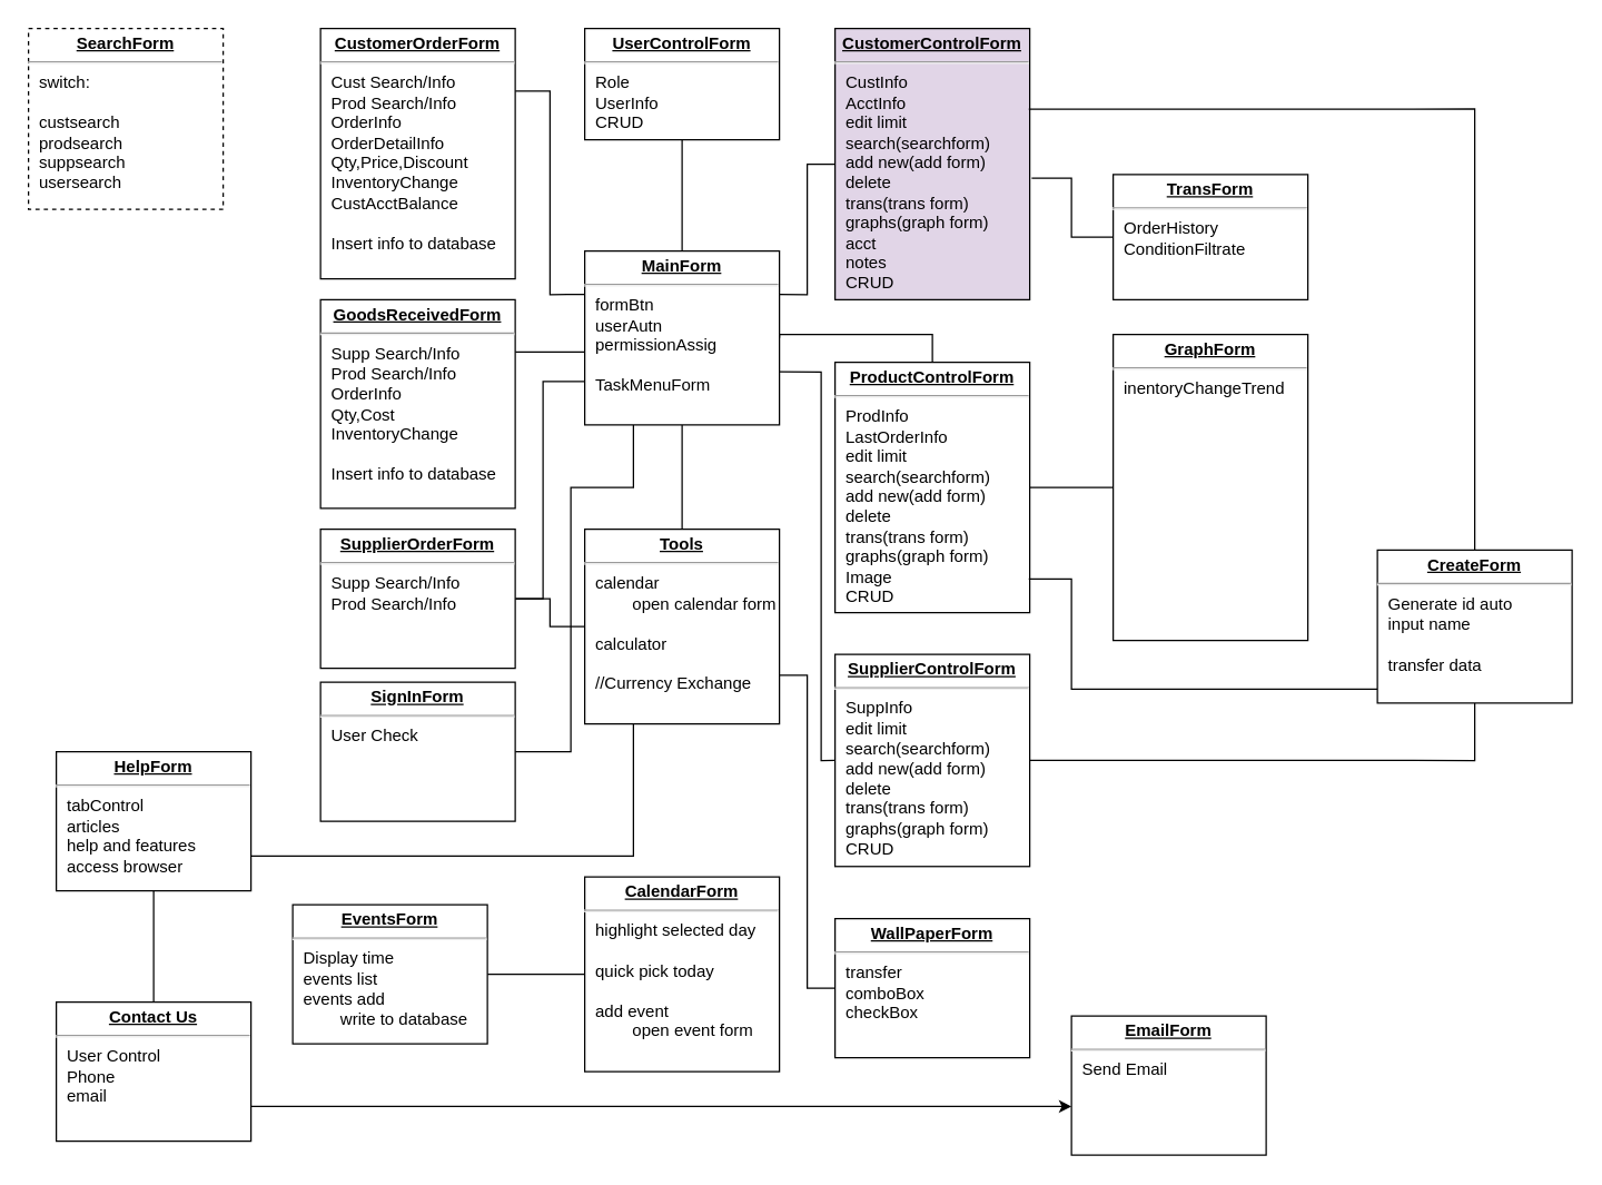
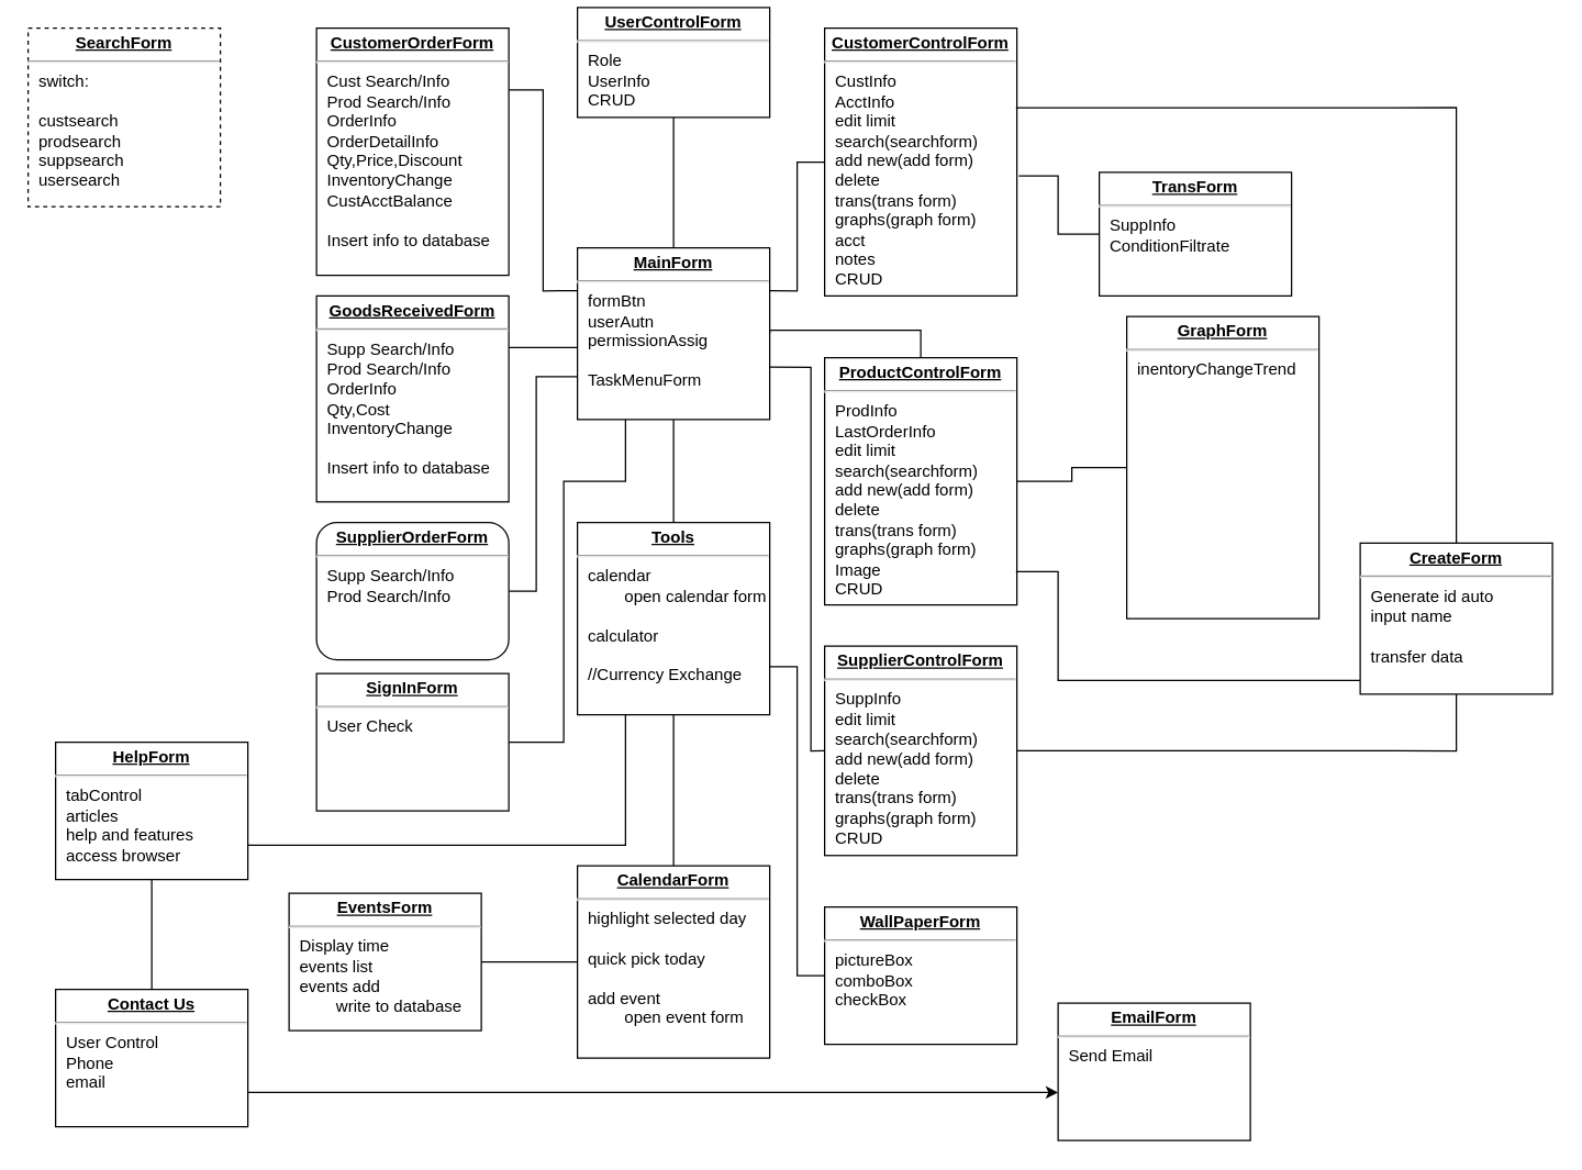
- <mxCell id="12" value="&lt;p style=&quot;margin: 0px ; margin-top: 4px ; text-align: center ; text-decoration: underline&quot;&gt;&lt;b&gt;UserControlForm&lt;/b&gt;&lt;/p&gt;&lt;hr&gt;&lt;p style=&quot;margin: 0px ; margin-left: 8px&quot;&gt;Role&lt;/p&gt;&lt;p style=&quot;margin: 0px ; margin-left: 8px&quot;&gt;UserInfo&lt;/p&gt;&lt;p style=&quot;margin: 0px ; margin-left: 8px&quot;&gt;CRUD&lt;/p&gt;" style="verticalAlign=top;align=left;overflow=fill;fontSize=12;fontFamily=Helvetica;html=1;rounded=0;shadow=0;comic=0;labelBackgroundColor=none;strokeWidth=1" parent="1" vertex="1"><mxGeometry x="420" y="20" width="140" height="80" as="geometry" /></mxCell>
+ <mxCell id="12" value="&lt;p style=&quot;margin: 0px ; margin-top: 4px ; text-align: center ; text-decoration: underline&quot;&gt;&lt;b&gt;UserControlForm&lt;/b&gt;&lt;/p&gt;&lt;hr&gt;&lt;p style=&quot;margin: 0px ; margin-left: 8px&quot;&gt;Role&lt;/p&gt;&lt;p style=&quot;margin: 0px ; margin-left: 8px&quot;&gt;UserInfo&lt;/p&gt;&lt;p style=&quot;margin: 0px ; margin-left: 8px&quot;&gt;CRUD&lt;/p&gt;" style="verticalAlign=top;align=left;overflow=fill;fontSize=12;fontFamily=Helvetica;html=1;rounded=0;shadow=0;comic=0;labelBackgroundColor=none;strokeWidth=1" parent="1" vertex="1"><mxGeometry x="420" y="5" width="140" height="80" as="geometry" /></mxCell>
- <mxCell id="19" value="&lt;p style=&quot;margin: 0px ; margin-top: 4px ; text-align: center ; text-decoration: underline&quot;&gt;&lt;b&gt;CustomerControlForm&lt;/b&gt;&lt;/p&gt;&lt;hr&gt;&lt;p style=&quot;margin: 0px ; margin-left: 8px&quot;&gt;CustInfo&lt;/p&gt;&lt;p style=&quot;margin: 0px ; margin-left: 8px&quot;&gt;AcctInfo&lt;/p&gt;&lt;p style=&quot;margin: 0px ; margin-left: 8px&quot;&gt;edit limit&lt;/p&gt;&lt;p style=&quot;margin: 0px ; margin-left: 8px&quot;&gt;search&lt;span style=&quot;background-color: transparent; color: light-dark(rgb(0, 0, 0), rgb(255, 255, 255));&quot;&gt;(&lt;/span&gt;&lt;span style=&quot;background-color: transparent; color: light-dark(rgb(0, 0, 0), rgb(255, 255, 255));&quot;&gt;searchform)&lt;/span&gt;&lt;/p&gt;&lt;p style=&quot;margin: 0px ; margin-left: 8px&quot;&gt;add new&lt;span style=&quot;background-color: transparent; color: light-dark(rgb(0, 0, 0), rgb(255, 255, 255));&quot;&gt;(&lt;/span&gt;&lt;span style=&quot;background-color: transparent; color: light-dark(rgb(0, 0, 0), rgb(255, 255, 255));&quot;&gt;add form)&lt;/span&gt;&lt;/p&gt;&lt;p style=&quot;margin: 0px ; margin-left: 8px&quot;&gt;delete&lt;/p&gt;&lt;p style=&quot;margin: 0px ; margin-left: 8px&quot;&gt;trans&lt;span style=&quot;background-color: transparent; color: light-dark(rgb(0, 0, 0), rgb(255, 255, 255));&quot;&gt;(trans form)&lt;/span&gt;&lt;/p&gt;&lt;p style=&quot;margin: 0px ; margin-left: 8px&quot;&gt;graphs&lt;span style=&quot;background-color: transparent; color: light-dark(rgb(0, 0, 0), rgb(255, 255, 255));&quot;&gt;(graph form)&lt;/span&gt;&lt;/p&gt;&lt;p style=&quot;margin: 0px ; margin-left: 8px&quot;&gt;acct&lt;/p&gt;&lt;p style=&quot;margin: 0px ; margin-left: 8px&quot;&gt;notes&lt;/p&gt;&lt;p style=&quot;margin: 0px ; margin-left: 8px&quot;&gt;CRUD&lt;/p&gt;" style="verticalAlign=top;align=left;overflow=fill;fontSize=12;fontFamily=Helvetica;html=1;rounded=0;shadow=0;comic=0;labelBackgroundColor=none;strokeWidth=1;fillColor=#e1d5e7;" parent="1" vertex="1"><mxGeometry x="600" y="20" width="140" height="195" as="geometry" /></mxCell>
+ <mxCell id="19" value="&lt;p style=&quot;margin: 0px ; margin-top: 4px ; text-align: center ; text-decoration: underline&quot;&gt;&lt;b&gt;CustomerControlForm&lt;/b&gt;&lt;/p&gt;&lt;hr&gt;&lt;p style=&quot;margin: 0px ; margin-left: 8px&quot;&gt;CustInfo&lt;/p&gt;&lt;p style=&quot;margin: 0px ; margin-left: 8px&quot;&gt;AcctInfo&lt;/p&gt;&lt;p style=&quot;margin: 0px ; margin-left: 8px&quot;&gt;edit limit&lt;/p&gt;&lt;p style=&quot;margin: 0px ; margin-left: 8px&quot;&gt;search&lt;span style=&quot;background-color: transparent; color: light-dark(rgb(0, 0, 0), rgb(255, 255, 255));&quot;&gt;(&lt;/span&gt;&lt;span style=&quot;background-color: transparent; color: light-dark(rgb(0, 0, 0), rgb(255, 255, 255));&quot;&gt;searchform)&lt;/span&gt;&lt;/p&gt;&lt;p style=&quot;margin: 0px ; margin-left: 8px&quot;&gt;add new&lt;span style=&quot;background-color: transparent; color: light-dark(rgb(0, 0, 0), rgb(255, 255, 255));&quot;&gt;(&lt;/span&gt;&lt;span style=&quot;background-color: transparent; color: light-dark(rgb(0, 0, 0), rgb(255, 255, 255));&quot;&gt;add form)&lt;/span&gt;&lt;/p&gt;&lt;p style=&quot;margin: 0px ; margin-left: 8px&quot;&gt;delete&lt;/p&gt;&lt;p style=&quot;margin: 0px ; margin-left: 8px&quot;&gt;trans&lt;span style=&quot;background-color: transparent; color: light-dark(rgb(0, 0, 0), rgb(255, 255, 255));&quot;&gt;(trans form)&lt;/span&gt;&lt;/p&gt;&lt;p style=&quot;margin: 0px ; margin-left: 8px&quot;&gt;graphs&lt;span style=&quot;background-color: transparent; color: light-dark(rgb(0, 0, 0), rgb(255, 255, 255));&quot;&gt;(graph form)&lt;/span&gt;&lt;/p&gt;&lt;p style=&quot;margin: 0px ; margin-left: 8px&quot;&gt;acct&lt;/p&gt;&lt;p style=&quot;margin: 0px ; margin-left: 8px&quot;&gt;notes&lt;/p&gt;&lt;p style=&quot;margin: 0px ; margin-left: 8px&quot;&gt;CRUD&lt;/p&gt;" style="verticalAlign=top;align=left;overflow=fill;fontSize=12;fontFamily=Helvetica;html=1;rounded=0;shadow=0;comic=0;labelBackgroundColor=none;strokeWidth=1" parent="1" vertex="1"><mxGeometry x="600" y="20" width="140" height="195" as="geometry" /></mxCell>
- <mxCell id="27" value="&lt;p style=&quot;margin: 0px ; margin-top: 4px ; text-align: center ; text-decoration: underline&quot;&gt;&lt;b&gt;TransForm&lt;/b&gt;&lt;/p&gt;&lt;hr&gt;&lt;p style=&quot;margin: 0px ; margin-left: 8px&quot;&gt;OrderHistory&lt;/p&gt;&lt;p style=&quot;margin: 0px ; margin-left: 8px&quot;&gt;ConditionFiltrate&lt;/p&gt;" style="verticalAlign=top;align=left;overflow=fill;fontSize=12;fontFamily=Helvetica;html=1;rounded=0;shadow=0;comic=0;labelBackgroundColor=none;strokeWidth=1" parent="1" vertex="1"><mxGeometry x="800" y="125" width="140" height="90" as="geometry" /></mxCell>
+ <mxCell id="27" value="&lt;p style=&quot;margin: 0px ; margin-top: 4px ; text-align: center ; text-decoration: underline&quot;&gt;&lt;b&gt;TransForm&lt;/b&gt;&lt;/p&gt;&lt;hr&gt;&lt;p style=&quot;margin: 0px ; margin-left: 8px&quot;&gt;SuppInfo&lt;/p&gt;&lt;p style=&quot;margin: 0px ; margin-left: 8px&quot;&gt;ConditionFiltrate&lt;/p&gt;" style="verticalAlign=top;align=left;overflow=fill;fontSize=12;fontFamily=Helvetica;html=1;rounded=0;shadow=0;comic=0;labelBackgroundColor=none;strokeWidth=1" parent="1" vertex="1"><mxGeometry x="800" y="125" width="140" height="90" as="geometry" /></mxCell>
- <mxCell id="28" value="&lt;p style=&quot;margin: 0px ; margin-top: 4px ; text-align: center ; text-decoration: underline&quot;&gt;&lt;b&gt;GraphForm&lt;/b&gt;&lt;/p&gt;&lt;hr&gt;&lt;p style=&quot;margin: 0px ; margin-left: 8px&quot;&gt;inentoryChangeTrend&lt;/p&gt;&lt;p style=&quot;margin: 0px ; margin-left: 8px&quot;&gt;&lt;br&gt;&lt;/p&gt;" style="verticalAlign=top;align=left;overflow=fill;fontSize=12;fontFamily=Helvetica;html=1;rounded=0;shadow=0;comic=0;labelBackgroundColor=none;strokeWidth=1" parent="1" vertex="1"><mxGeometry x="800" y="240" width="140" height="220" as="geometry" /></mxCell>
+ <mxCell id="28" value="&lt;p style=&quot;margin: 0px ; margin-top: 4px ; text-align: center ; text-decoration: underline&quot;&gt;&lt;b&gt;GraphForm&lt;/b&gt;&lt;/p&gt;&lt;hr&gt;&lt;p style=&quot;margin: 0px ; margin-left: 8px&quot;&gt;inentoryChangeTrend&lt;/p&gt;&lt;p style=&quot;margin: 0px ; margin-left: 8px&quot;&gt;&lt;br&gt;&lt;/p&gt;" style="verticalAlign=top;align=left;overflow=fill;fontSize=12;fontFamily=Helvetica;html=1;rounded=0;shadow=0;comic=0;labelBackgroundColor=none;strokeWidth=1" parent="1" vertex="1"><mxGeometry x="820" y="230" width="140" height="220" as="geometry" /></mxCell>
- <mxCell id="30" value="&lt;p style=&quot;margin: 0px ; margin-top: 4px ; text-align: center ; text-decoration: underline&quot;&gt;&lt;b&gt;SupplierOrderForm&lt;/b&gt;&lt;/p&gt;&lt;hr&gt;&lt;p style=&quot;margin: 0px ; margin-left: 8px&quot;&gt;Supp Search/Info&lt;/p&gt;&lt;p style=&quot;margin: 0px ; margin-left: 8px&quot;&gt;Prod Search/Info&lt;/p&gt;" style="verticalAlign=top;align=left;overflow=fill;fontSize=12;fontFamily=Helvetica;html=1;rounded=0;shadow=0;comic=0;labelBackgroundColor=none;strokeWidth=1" parent="1" vertex="1"><mxGeometry x="230" y="380" width="140" height="100" as="geometry" /></mxCell>
+ <mxCell id="30" value="&lt;p style=&quot;margin: 0px ; margin-top: 4px ; text-align: center ; text-decoration: underline&quot;&gt;&lt;b&gt;SupplierOrderForm&lt;/b&gt;&lt;/p&gt;&lt;hr&gt;&lt;p style=&quot;margin: 0px ; margin-left: 8px&quot;&gt;Supp Search/Info&lt;/p&gt;&lt;p style=&quot;margin: 0px ; margin-left: 8px&quot;&gt;Prod Search/Info&lt;/p&gt;" style="verticalAlign=top;align=left;overflow=fill;fontSize=12;fontFamily=Helvetica;html=1;shadow=0;comic=0;labelBackgroundColor=none;strokeWidth=1;rounded=1;" parent="1" vertex="1"><mxGeometry x="230" y="380" width="140" height="100" as="geometry" /></mxCell>
- <mxCell id="8" value="" style="edgeStyle=orthogonalEdgeStyle;rounded=0;orthogonalLoop=1;jettySize=auto;html=1;endArrow=none;endFill=0;" parent="1" source="11" target="30" edge="1"><mxGeometry relative="1" as="geometry" /></mxCell>
+ <mxCell id="8" value="" style="edgeStyle=orthogonalEdgeStyle;rounded=0;orthogonalLoop=1;jettySize=auto;html=1;endArrow=none;endFill=0;" parent="1" source="11" target="32" edge="1"><mxGeometry relative="1" as="geometry" /></mxCell>
- <mxCell id="36" value="&lt;p style=&quot;margin: 0px ; margin-top: 4px ; text-align: center ; text-decoration: underline&quot;&gt;&lt;b&gt;WallPaperForm&lt;/b&gt;&lt;/p&gt;&lt;hr&gt;&lt;p style=&quot;margin: 0px ; margin-left: 8px&quot;&gt;transfer&lt;/p&gt;&lt;p style=&quot;margin: 0px ; margin-left: 8px&quot;&gt;comboBox&lt;/p&gt;&lt;p style=&quot;margin: 0px ; margin-left: 8px&quot;&gt;checkBox&lt;/p&gt;" style="verticalAlign=top;align=left;overflow=fill;fontSize=12;fontFamily=Helvetica;html=1;rounded=0;shadow=0;comic=0;labelBackgroundColor=none;strokeWidth=1" parent="1" vertex="1"><mxGeometry x="600" y="660" width="140" height="100" as="geometry" /></mxCell>
+ <mxCell id="36" value="&lt;p style=&quot;margin: 0px ; margin-top: 4px ; text-align: center ; text-decoration: underline&quot;&gt;&lt;b&gt;WallPaperForm&lt;/b&gt;&lt;/p&gt;&lt;hr&gt;&lt;p style=&quot;margin: 0px ; margin-left: 8px&quot;&gt;pictureBox&lt;/p&gt;&lt;p style=&quot;margin: 0px ; margin-left: 8px&quot;&gt;comboBox&lt;/p&gt;&lt;p style=&quot;margin: 0px ; margin-left: 8px&quot;&gt;checkBox&lt;/p&gt;" style="verticalAlign=top;align=left;overflow=fill;fontSize=12;fontFamily=Helvetica;html=1;rounded=0;shadow=0;comic=0;labelBackgroundColor=none;strokeWidth=1" parent="1" vertex="1"><mxGeometry x="600" y="660" width="140" height="100" as="geometry" /></mxCell>
